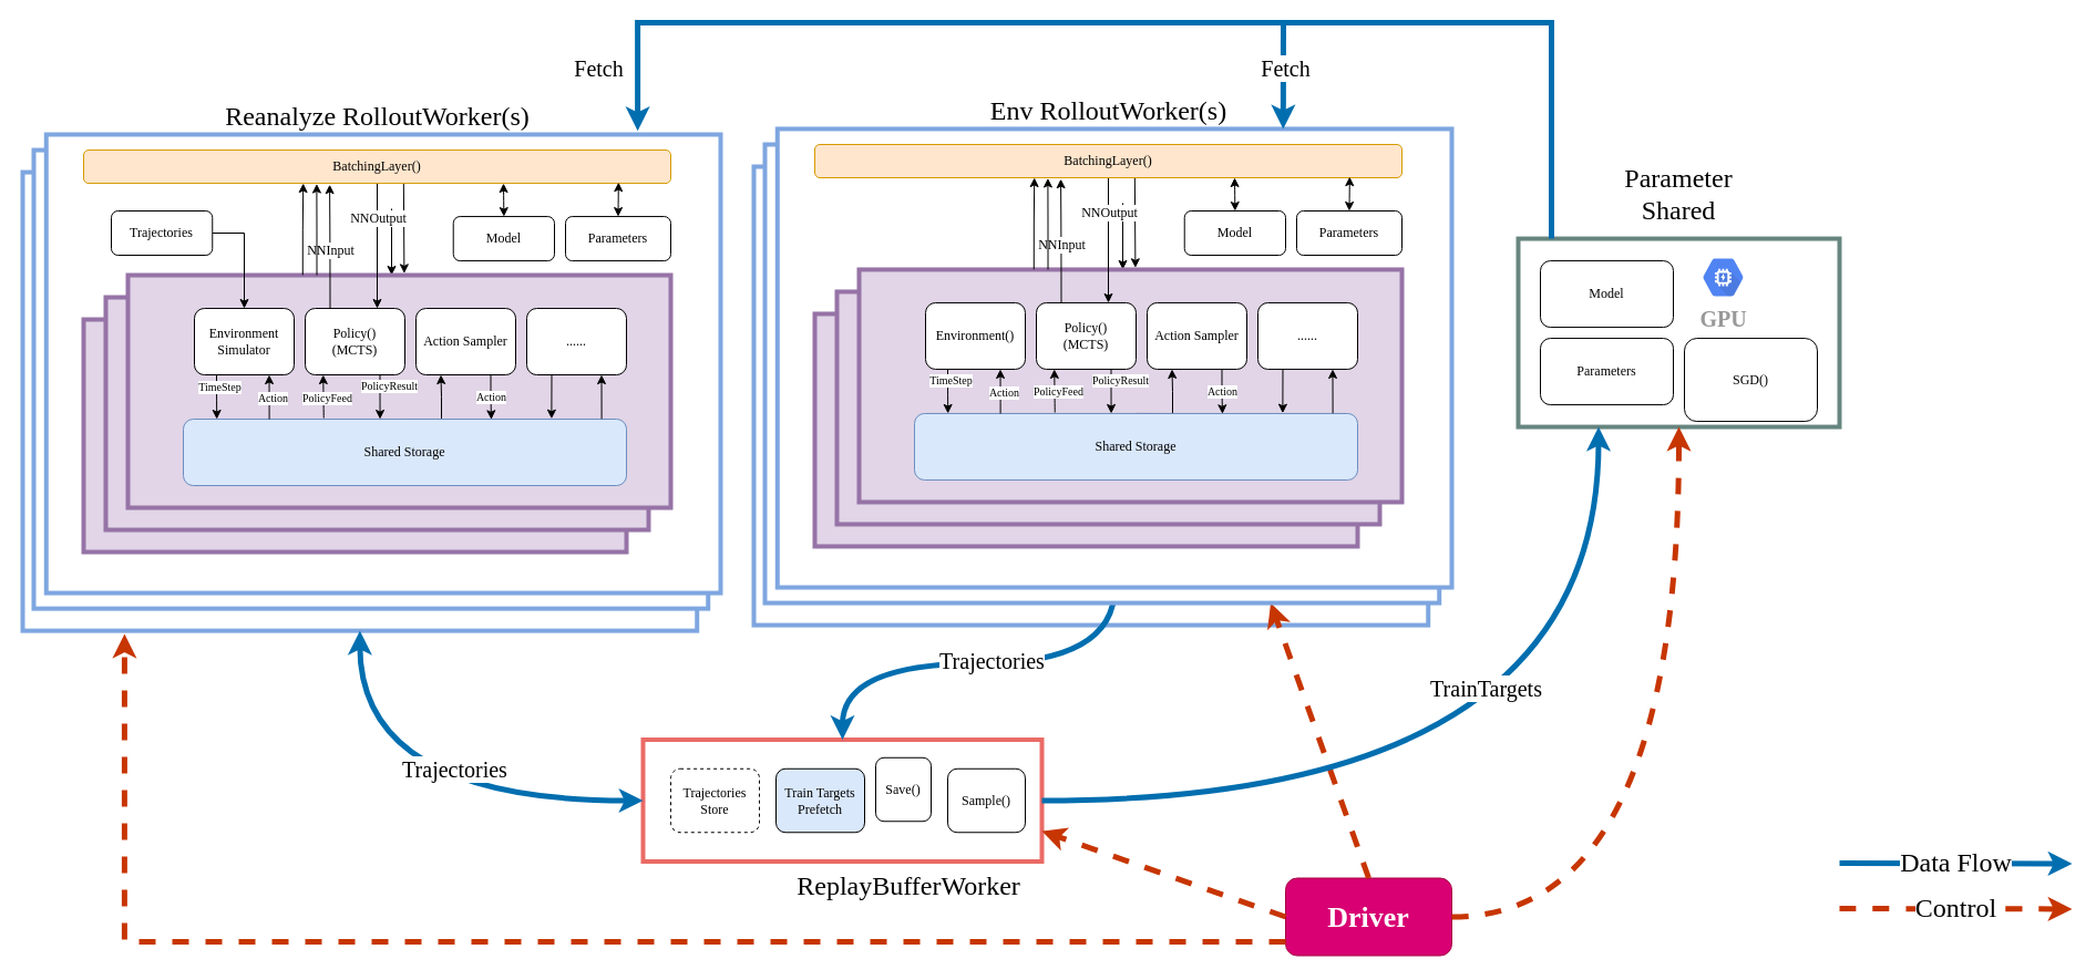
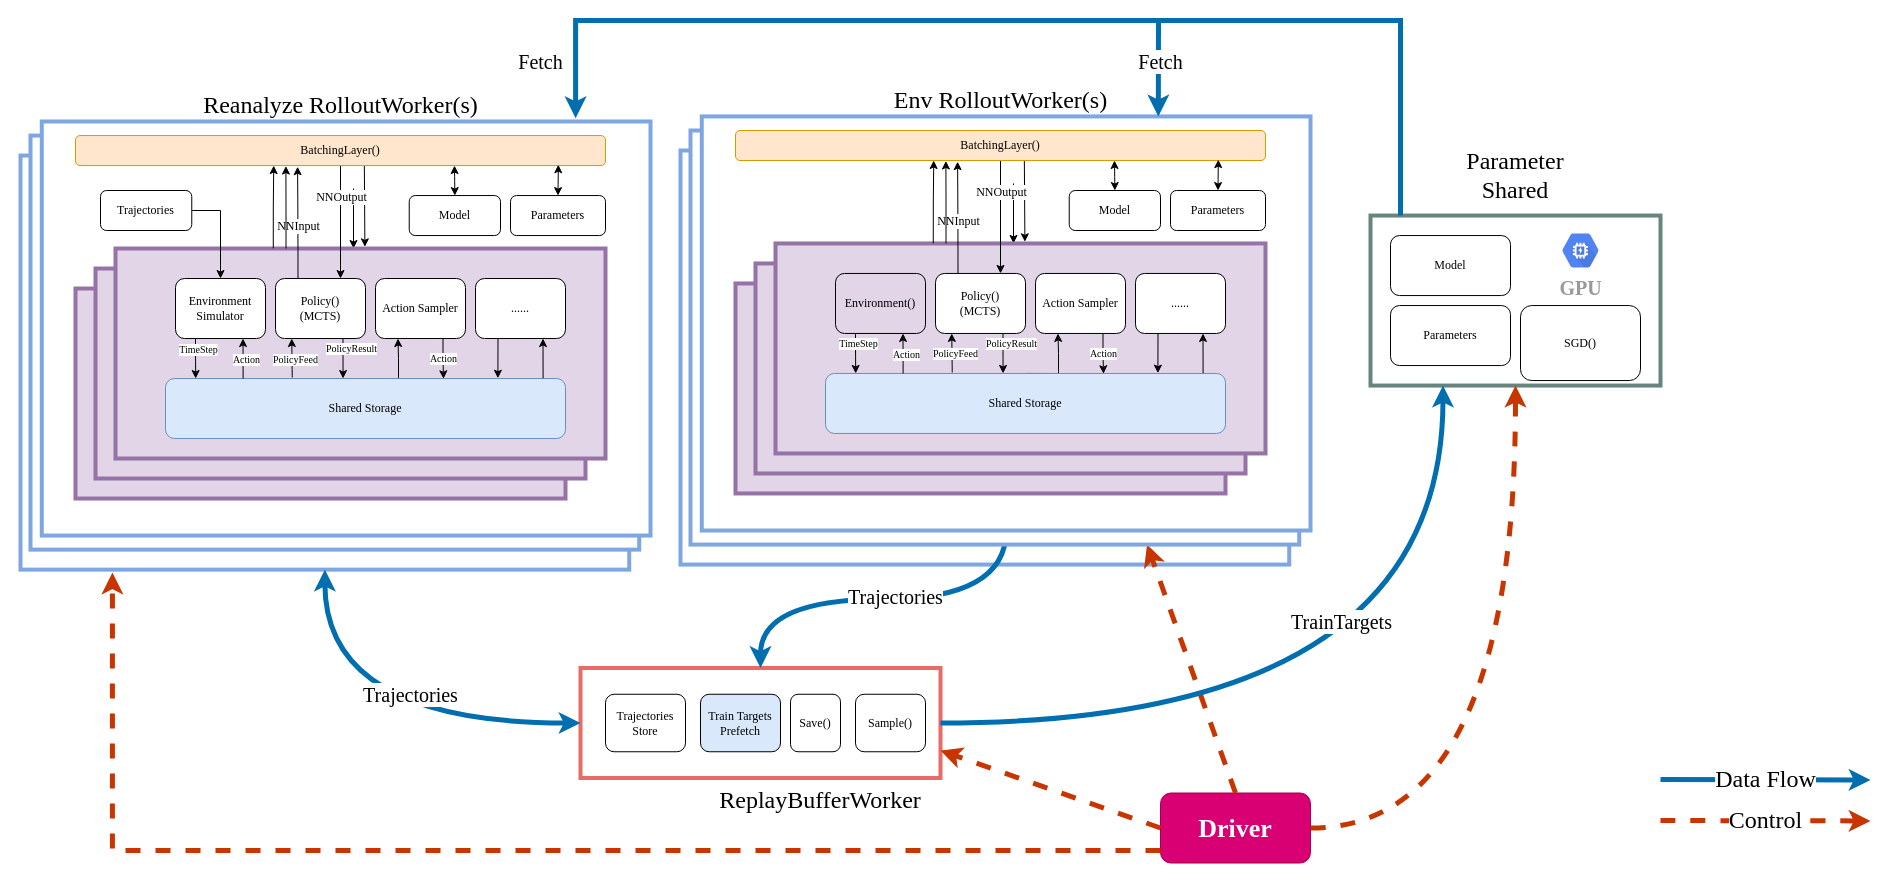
- <mxCell id="24" value="&lt;font style=&quot;font-size: 20px&quot;&gt;GPU&lt;/font&gt;" style="sketch=0;html=1;fillColor=#5184F3;strokeColor=none;verticalAlign=top;labelPosition=center;verticalLabelPosition=bottom;align=center;spacingTop=-6;fontSize=11;fontStyle=1;fontColor=#999999;shape=mxgraph.gcp2.hexIcon;prIcon=gpu;fontFamily=Montserrat;fontSource=https%3A%2F%2Ffonts.googleapis.com%2Fcss%3Ffamily%3DMontserrat;" parent="1" vertex="1"><mxGeometry x="1527.5" y="225.06" width="55" height="50" as="geometry" /></mxCell>
+ <mxCell id="24" value="&lt;font style=&quot;font-size: 20px&quot;&gt;GPU&lt;/font&gt;" style="sketch=0;html=1;fillColor=#5184F3;strokeColor=none;verticalAlign=top;labelPosition=center;verticalLabelPosition=bottom;align=center;spacingTop=-6;fontSize=11;fontStyle=1;fontColor=#999999;shape=mxgraph.gcp2.hexIcon;prIcon=gpu;fontFamily=Montserrat;fontSource=https%3A%2F%2Ffonts.googleapis.com%2Fcss%3Ffamily%3DMontserrat;" parent="1" vertex="1"><mxGeometry x="1552.5" y="225.06" width="55" height="50" as="geometry" /></mxCell>
- <mxCell id="38" value="Environment()" style="rounded=1;whiteSpace=wrap;html=1;fontFamily=Montserrat;fontStyle=0;fontSource=https%3A%2F%2Ffonts.googleapis.com%2Fcss%3Ffamily%3DMontserrat;fontSize=12;" parent="1" vertex="1"><mxGeometry x="835" y="272.96" width="90" height="60" as="geometry" /></mxCell>
+ <mxCell id="38" value="Environment()" style="rounded=1;whiteSpace=wrap;html=1;fontFamily=Montserrat;fontStyle=0;fontSource=https%3A%2F%2Ffonts.googleapis.com%2Fcss%3Ffamily%3DMontserrat;fontSize=12;fillColor=#e1d5e7;" parent="1" vertex="1"><mxGeometry x="835" y="272.96" width="90" height="60" as="geometry" /></mxCell>
- <mxCell id="25" value="Save()" style="rounded=1;whiteSpace=wrap;html=1;fontFamily=Montserrat;fontStyle=0;fontSource=https%3A%2F%2Ffonts.googleapis.com%2Fcss%3Ffamily%3DMontserrat;fontSize=12;" parent="1" vertex="1"><mxGeometry x="790" y="683.75" width="50" height="57.5" as="geometry" /></mxCell>
+ <mxCell id="25" value="Save()" style="rounded=1;whiteSpace=wrap;html=1;fontFamily=Montserrat;fontStyle=0;fontSource=https%3A%2F%2Ffonts.googleapis.com%2Fcss%3Ffamily%3DMontserrat;fontSize=12;" parent="1" vertex="1"><mxGeometry x="790" y="693.75" width="50" height="57.5" as="geometry" /></mxCell>
- <mxCell id="7" value="Trajectories&lt;br&gt;Store" style="rounded=1;whiteSpace=wrap;html=1;fontFamily=Montserrat;fontStyle=0;fontSource=https%3A%2F%2Ffonts.googleapis.com%2Fcss%3Ffamily%3DMontserrat;fontSize=12;dashed=1;" parent="1" vertex="1"><mxGeometry x="605" y="693.75" width="80" height="57.5" as="geometry" /></mxCell>
+ <mxCell id="7" value="Trajectories&lt;br&gt;Store" style="rounded=1;whiteSpace=wrap;html=1;fontFamily=Montserrat;fontStyle=0;fontSource=https%3A%2F%2Ffonts.googleapis.com%2Fcss%3Ffamily%3DMontserrat;fontSize=12;" parent="1" vertex="1"><mxGeometry x="605" y="693.75" width="80" height="57.5" as="geometry" /></mxCell>
